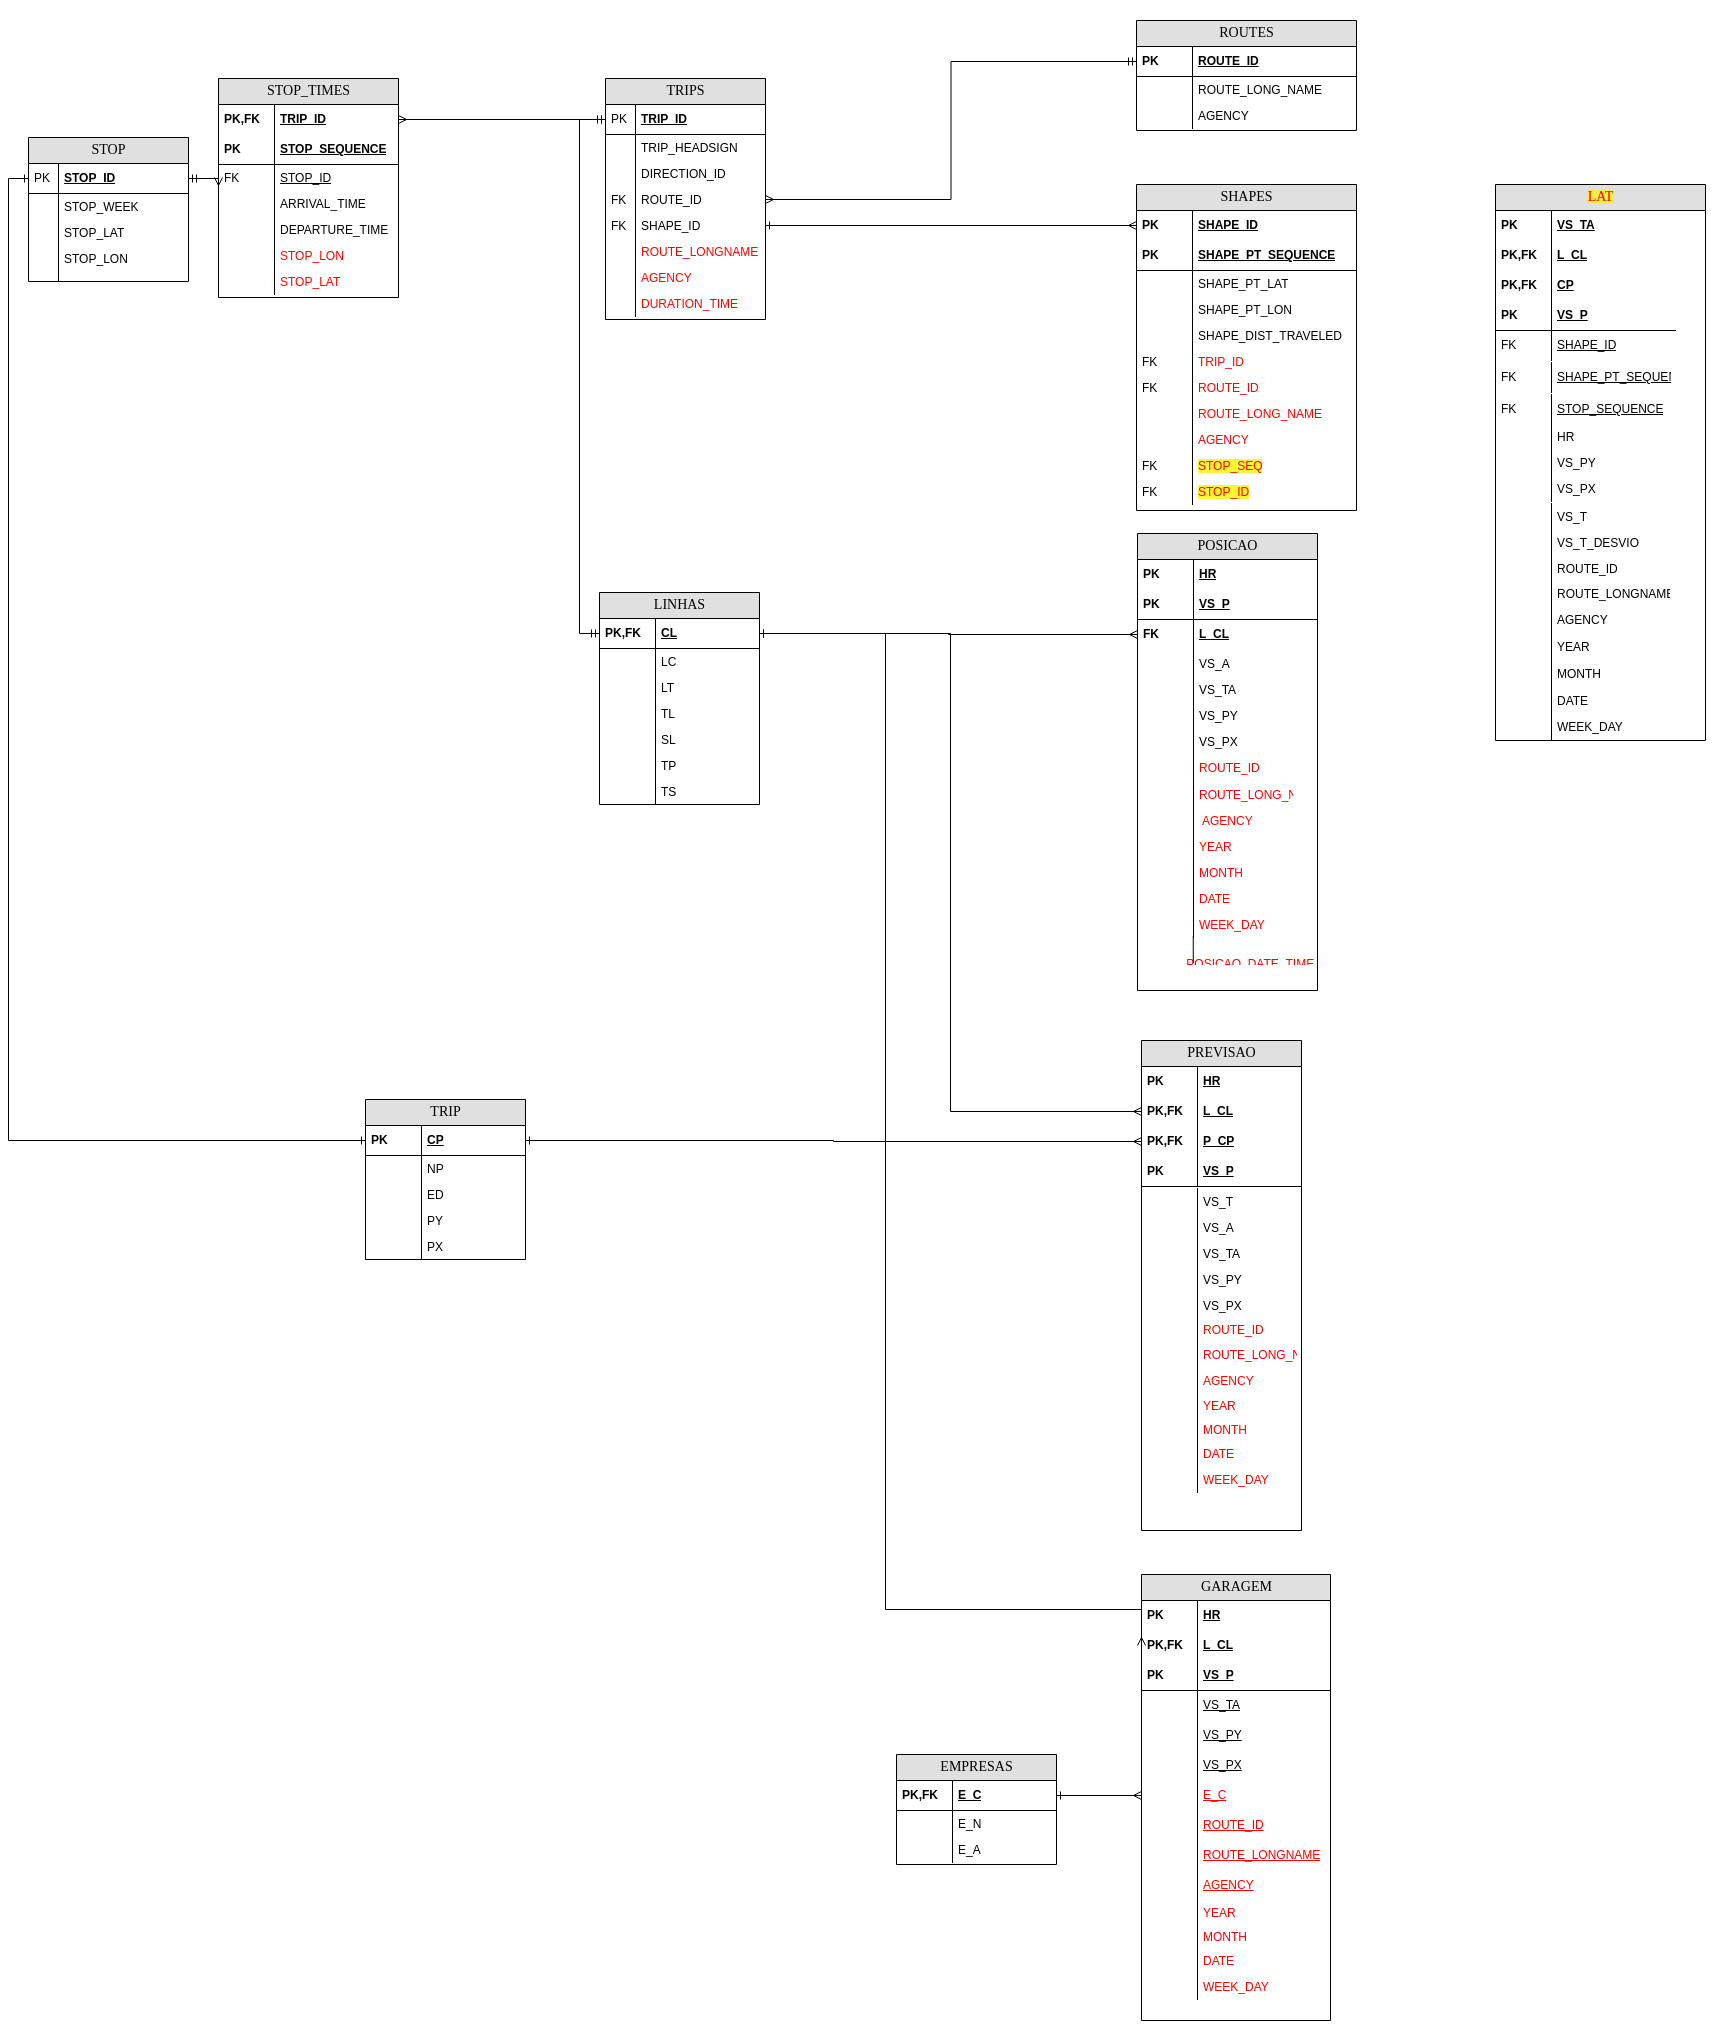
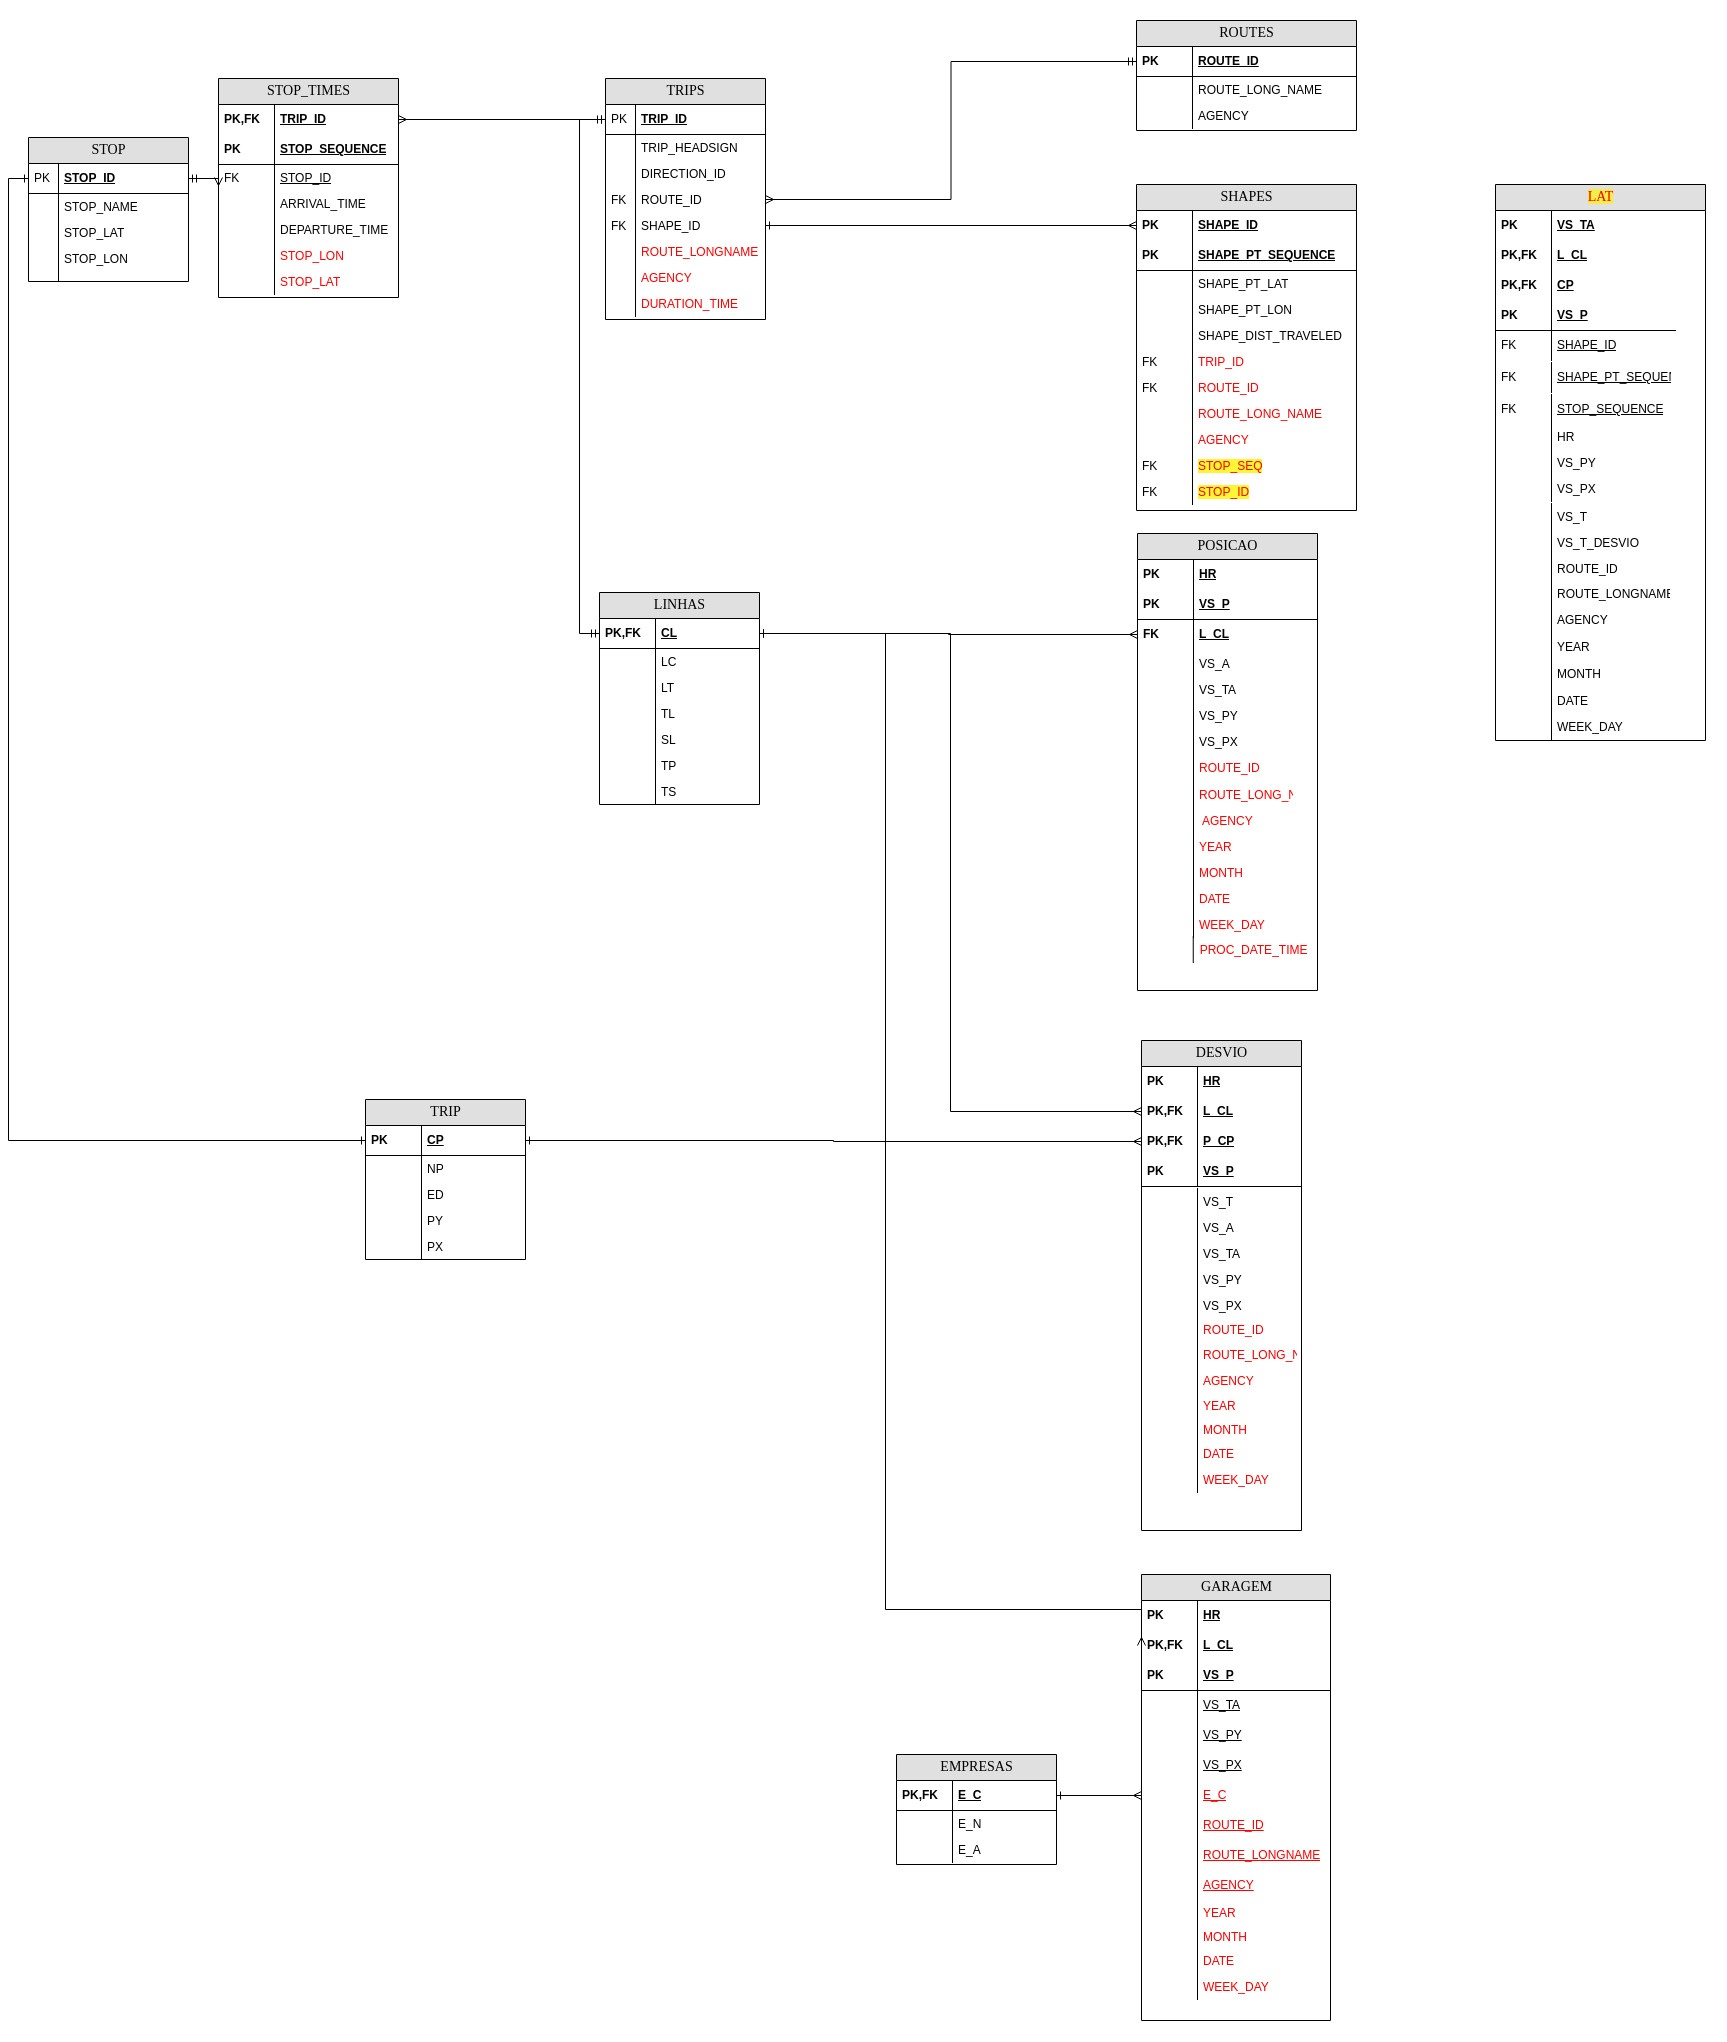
- <mxCell id="89" value="STOP_WEEK" style="shape=partialRectangle;top=0;left=0;right=0;bottom=0;html=1;align=left;verticalAlign=top;fillColor=none;spacingLeft=34;spacingRight=4;whiteSpace=wrap;overflow=hidden;rotatable=0;points=[[0,0.5],[1,0.5]];portConstraint=eastwest;dropTarget=0;" vertex="1" parent="86"><mxGeometry y="56" width="160" height="26" as="geometry" /></mxCell>
+ <mxCell id="89" value="STOP_NAME" style="shape=partialRectangle;top=0;left=0;right=0;bottom=0;html=1;align=left;verticalAlign=top;fillColor=none;spacingLeft=34;spacingRight=4;whiteSpace=wrap;overflow=hidden;rotatable=0;points=[[0,0.5],[1,0.5]];portConstraint=eastwest;dropTarget=0;" vertex="1" parent="86"><mxGeometry y="56" width="160" height="26" as="geometry" /></mxCell>
- <mxCell id="233" value="&amp;nbsp; &amp;nbsp; &amp;nbsp;POSICAO_DATE_TIME" style="shape=partialRectangle;top=0;left=0;right=0;bottom=0;html=1;align=left;verticalAlign=top;fillColor=none;spacingLeft=60;spacingRight=4;whiteSpace=wrap;overflow=hidden;rotatable=0;points=[[0,0.5],[1,0.5]];portConstraint=eastwest;dropTarget=0;fontColor=light-dark(#ff0000, #ededed);" vertex="1" parent="1"><mxGeometry x="1113" y="936" width="205" height="26" as="geometry" /></mxCell>
+ <mxCell id="233" value="&amp;nbsp; &amp;nbsp; &amp;nbsp;PROC_DATE_TIME" style="shape=partialRectangle;top=0;left=0;right=0;bottom=0;html=1;align=left;verticalAlign=top;fillColor=none;spacingLeft=60;spacingRight=4;whiteSpace=wrap;overflow=hidden;rotatable=0;points=[[0,0.5],[1,0.5]];portConstraint=eastwest;dropTarget=0;fontColor=light-dark(#ff0000, #ededed);" vertex="1" parent="1"><mxGeometry x="1113" y="936" width="205" height="26" as="geometry" /></mxCell>
- <mxCell id="190" value="PREVISAO" style="swimlane;html=1;fontStyle=0;childLayout=stackLayout;horizontal=1;startSize=26;fillColor=#e0e0e0;horizontalStack=0;resizeParent=1;resizeLast=0;collapsible=1;marginBottom=0;swimlaneFillColor=#ffffff;align=center;rounded=0;shadow=0;comic=0;labelBackgroundColor=none;strokeWidth=1;fontFamily=Verdana;fontSize=14" vertex="1" parent="1"><mxGeometry x="1133" y="1040" width="160" height="490" as="geometry" /></mxCell>
+ <mxCell id="190" value="DESVIO" style="swimlane;html=1;fontStyle=0;childLayout=stackLayout;horizontal=1;startSize=26;fillColor=#e0e0e0;horizontalStack=0;resizeParent=1;resizeLast=0;collapsible=1;marginBottom=0;swimlaneFillColor=#ffffff;align=center;rounded=0;shadow=0;comic=0;labelBackgroundColor=none;strokeWidth=1;fontFamily=Verdana;fontSize=14" vertex="1" parent="1"><mxGeometry x="1133" y="1040" width="160" height="490" as="geometry" /></mxCell>
